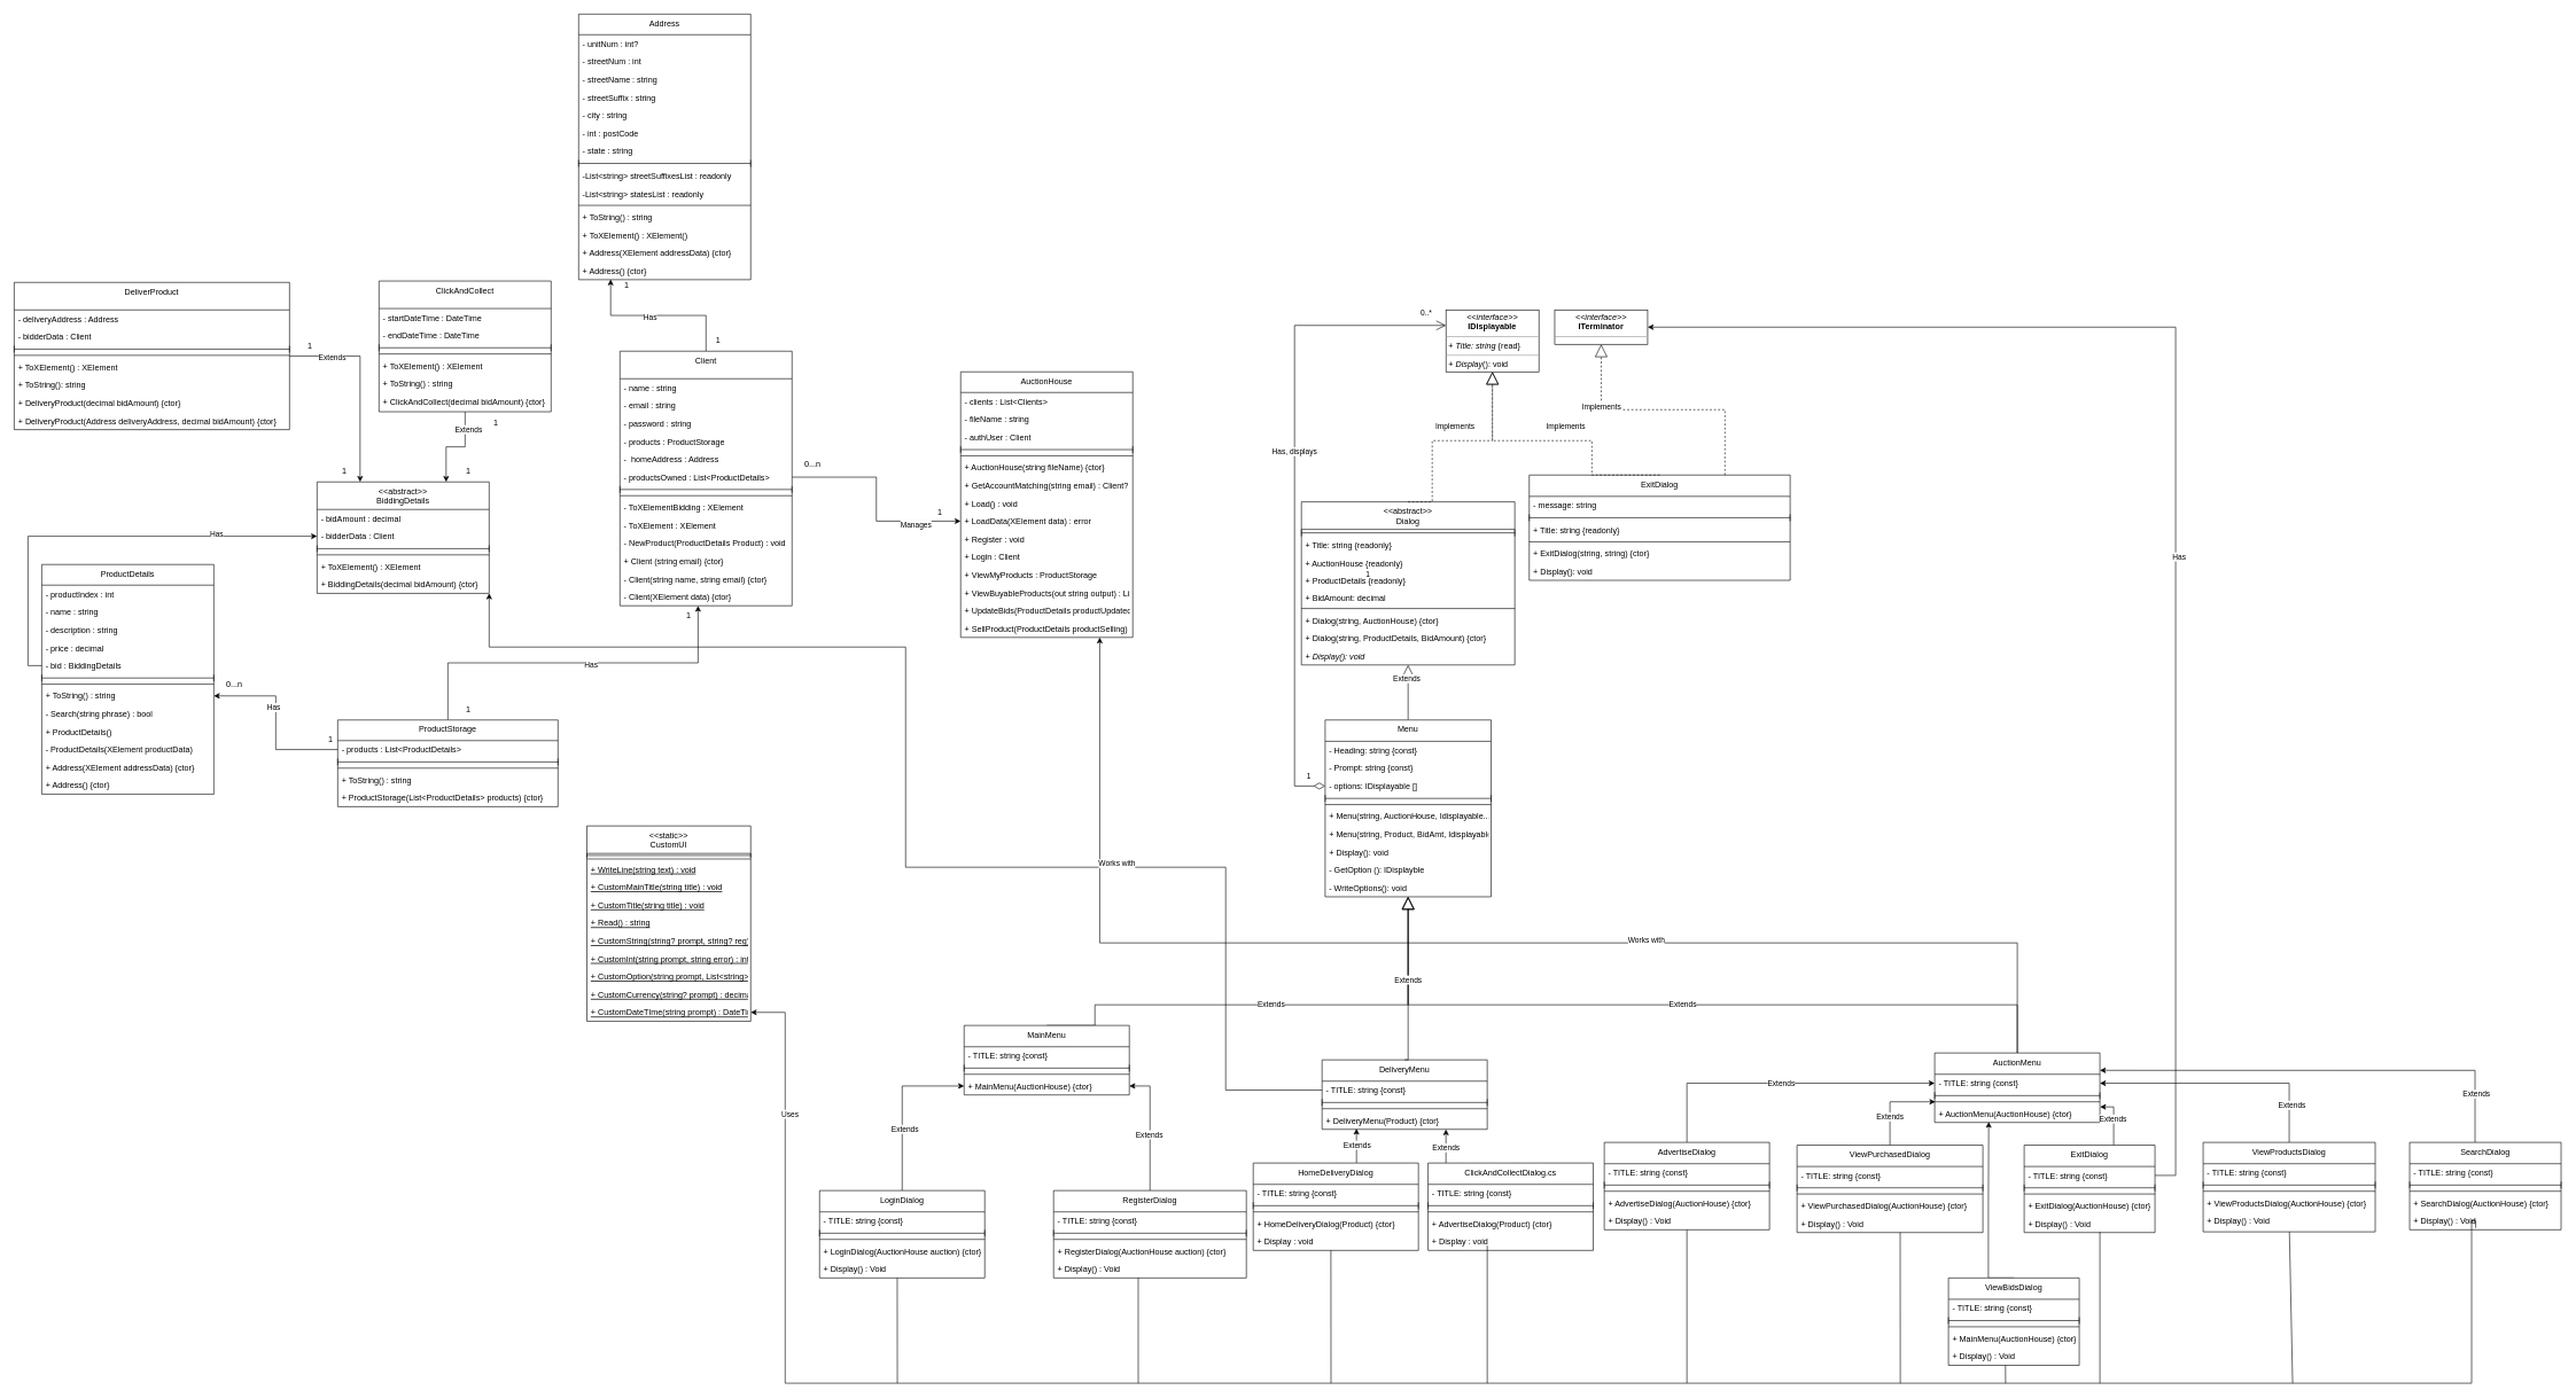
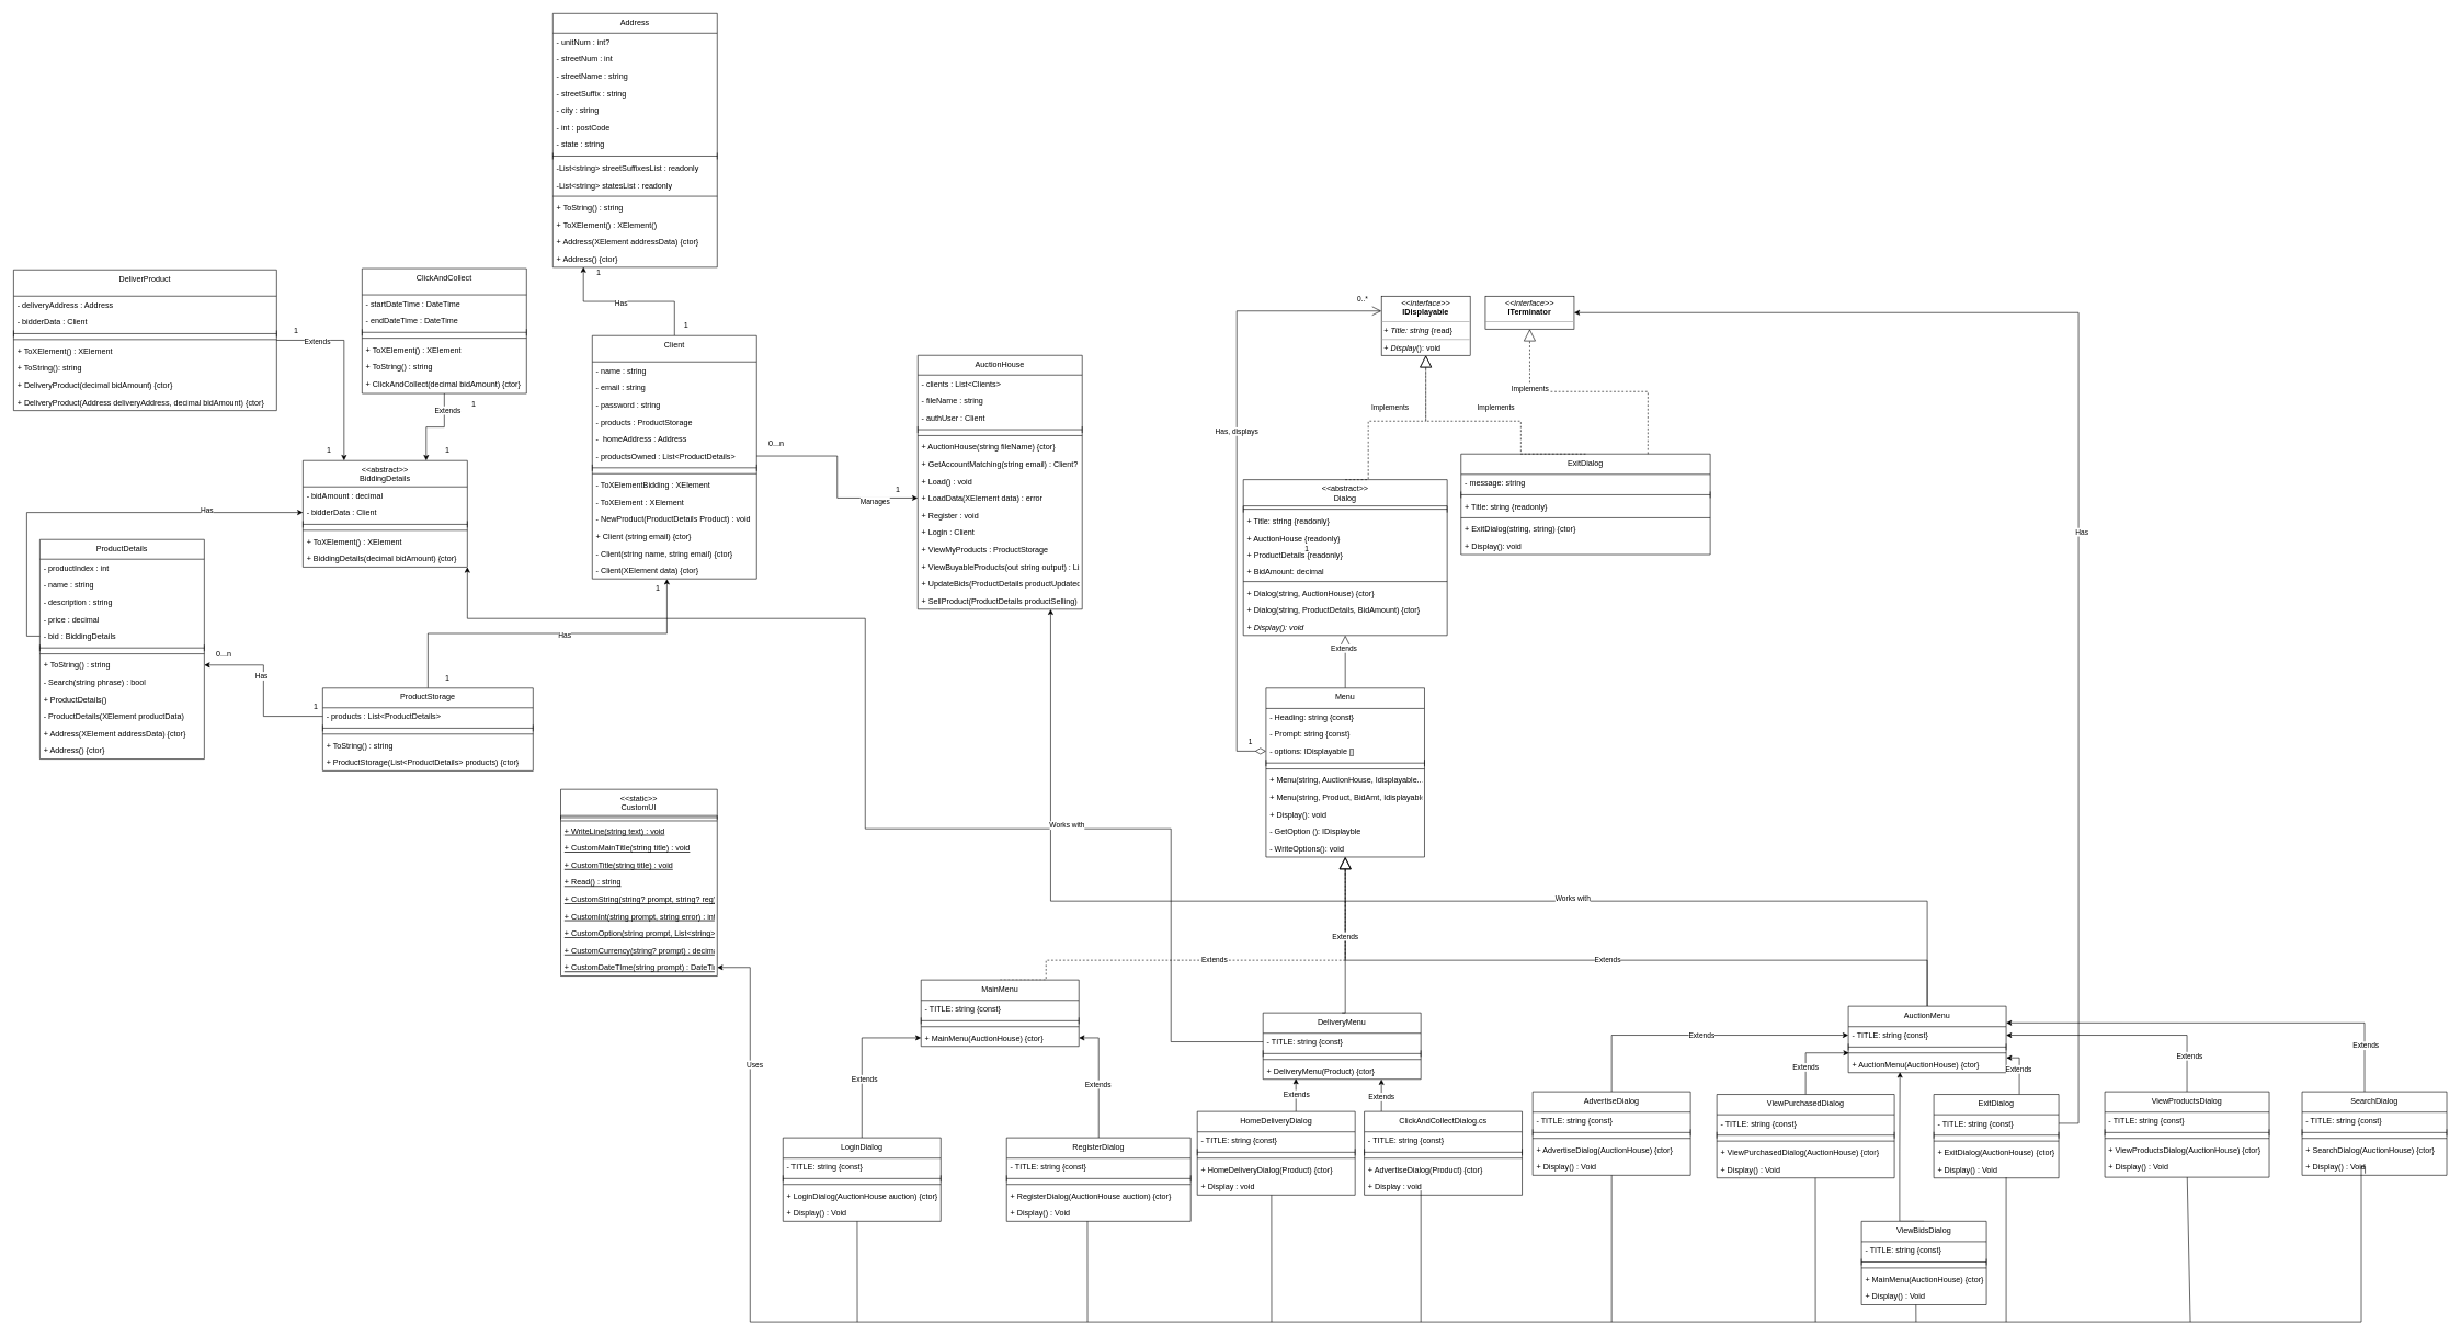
- <mxCell id="4" value="Extends" style="endArrow=block;endSize=16;endFill=0;html=1;rounded=0;strokeColor=default;strokeWidth=1;entryX=0.5;entryY=1;entryDx=0;entryDy=0;exitX=0.5;exitY=0;exitDx=0;exitDy=0;edgeStyle=orthogonalEdgeStyle;" edge="1" parent="1" source="27" target="35"><mxGeometry width="160" relative="1" as="geometry"><mxPoint x="1890" y="1402" as="sourcePoint" /><mxPoint x="2080" y="1312" as="targetPoint" /><Array as="points"><mxPoint x="1590" y="1460" /><mxPoint x="2045" y="1460" /></Array></mxGeometry></mxCell>
+ <mxCell id="4" value="Extends" style="endArrow=block;endSize=16;endFill=0;html=1;rounded=0;strokeColor=default;strokeWidth=1;entryX=0.5;entryY=1;entryDx=0;entryDy=0;exitX=0.5;exitY=0;exitDx=0;exitDy=0;edgeStyle=orthogonalEdgeStyle;dashed=1;" edge="1" parent="1" source="27" target="35"><mxGeometry width="160" relative="1" as="geometry"><mxPoint x="1890" y="1402" as="sourcePoint" /><mxPoint x="2080" y="1312" as="targetPoint" /><Array as="points"><mxPoint x="1590" y="1460" /><mxPoint x="2045" y="1460" /></Array></mxGeometry></mxCell>
